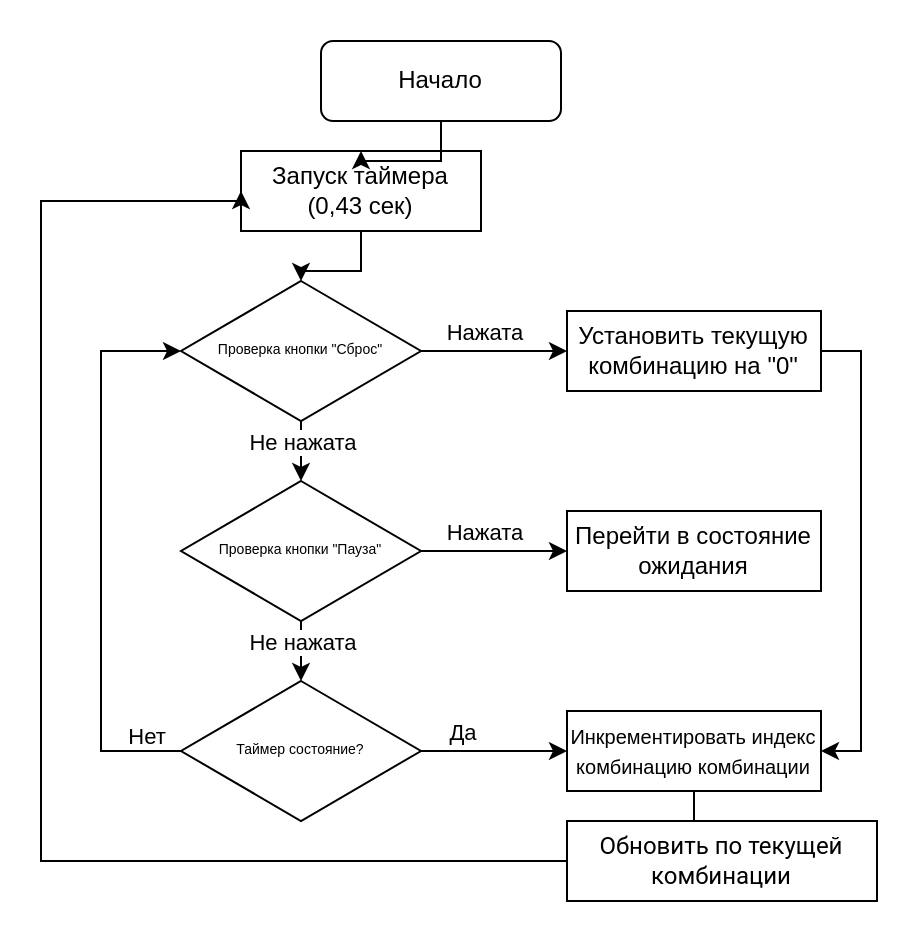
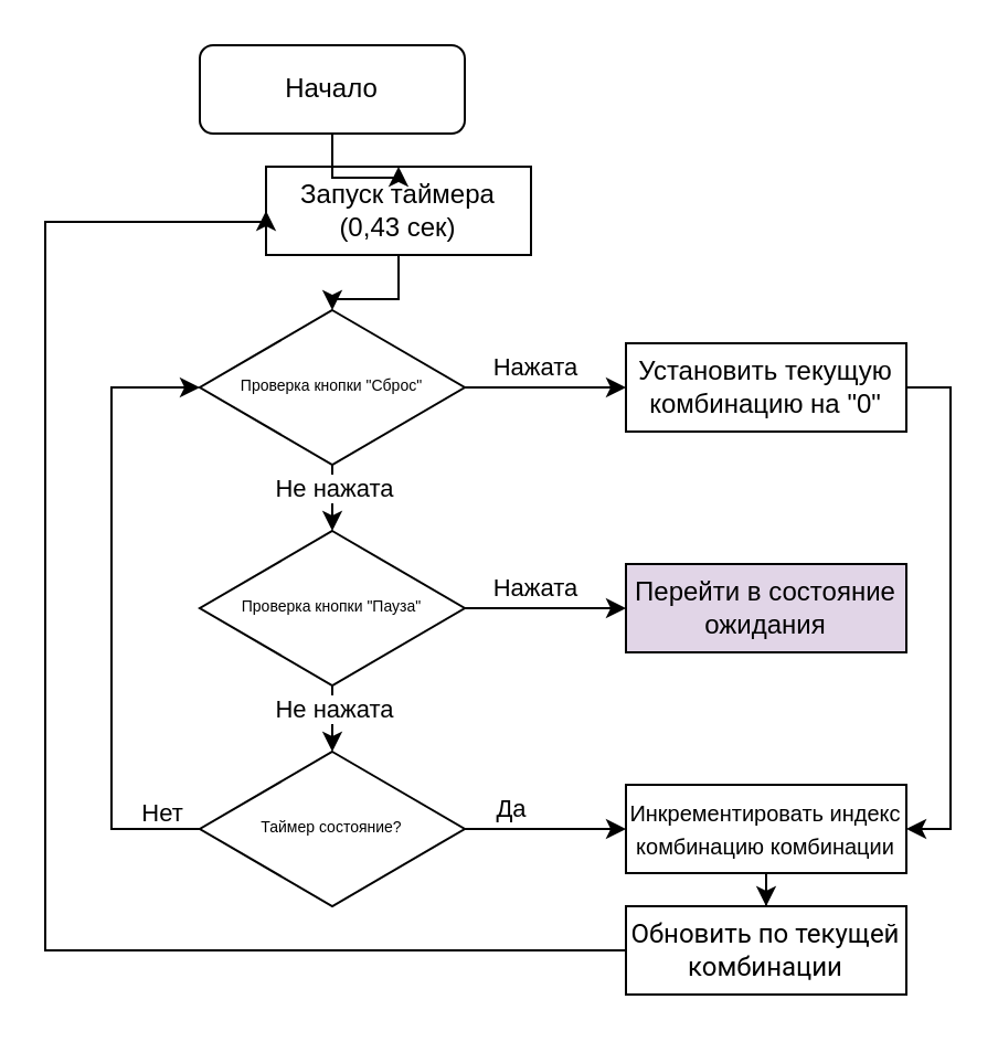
- <mxCell id="10" value="Начало" style="rounded=1;whiteSpace=wrap;html=1;fontSize=12;glass=0;strokeWidth=1;shadow=0;" parent="1" vertex="1"><mxGeometry x="160" y="20" width="120" height="40" as="geometry" /></mxCell>
+ <mxCell id="10" value="Начало" style="rounded=1;whiteSpace=wrap;html=1;fontSize=12;glass=0;strokeWidth=1;shadow=0;" parent="1" vertex="1"><mxGeometry x="90" y="20" width="120" height="40" as="geometry" /></mxCell>
- <mxCell id="16" value="Перейти в состояние ожидания" style="rounded=0;whiteSpace=wrap;html=1;fontSize=12;glass=0;strokeWidth=1;shadow=0;" parent="1" vertex="1"><mxGeometry x="283" y="255" width="127" height="40" as="geometry" /></mxCell>
+ <mxCell id="16" value="Перейти в состояние ожидания" style="rounded=0;whiteSpace=wrap;html=1;fontSize=12;glass=0;strokeWidth=1;shadow=0;fillColor=#e1d5e7;" parent="1" vertex="1"><mxGeometry x="283" y="255" width="127" height="40" as="geometry" /></mxCell>
- <mxCell id="27" value="&lt;span style=&quot;font-family: Roboto, -apple-system, BlinkMacSystemFont, &amp;quot;Apple Color Emoji&amp;quot;, &amp;quot;Segoe UI&amp;quot;, Oxygen, Ubuntu, Cantarell, &amp;quot;Fira Sans&amp;quot;, &amp;quot;Droid Sans&amp;quot;, &amp;quot;Helvetica Neue&amp;quot;, sans-serif; text-align: start; white-space-collapse: preserve; background-color: rgb(255, 255, 255);&quot;&gt;&lt;font style=&quot;font-size: 12px;&quot;&gt;Обновить по текущей комбинации&lt;/font&gt;&lt;/span&gt;" style="rounded=0;whiteSpace=wrap;html=1;fontSize=12;glass=0;strokeWidth=1;shadow=0;" parent="1" vertex="1"><mxGeometry x="283" y="410" width="155" height="40" as="geometry" /></mxCell>
+ <mxCell id="27" value="&lt;span style=&quot;font-family: Roboto, -apple-system, BlinkMacSystemFont, &amp;quot;Apple Color Emoji&amp;quot;, &amp;quot;Segoe UI&amp;quot;, Oxygen, Ubuntu, Cantarell, &amp;quot;Fira Sans&amp;quot;, &amp;quot;Droid Sans&amp;quot;, &amp;quot;Helvetica Neue&amp;quot;, sans-serif; text-align: start; white-space-collapse: preserve; background-color: rgb(255, 255, 255);&quot;&gt;&lt;font style=&quot;font-size: 12px;&quot;&gt;Обновить по текущей комбинации&lt;/font&gt;&lt;/span&gt;" style="rounded=0;whiteSpace=wrap;html=1;fontSize=12;glass=0;strokeWidth=1;shadow=0;" parent="1" vertex="1"><mxGeometry x="283" y="410" width="127" height="40" as="geometry" /></mxCell>
